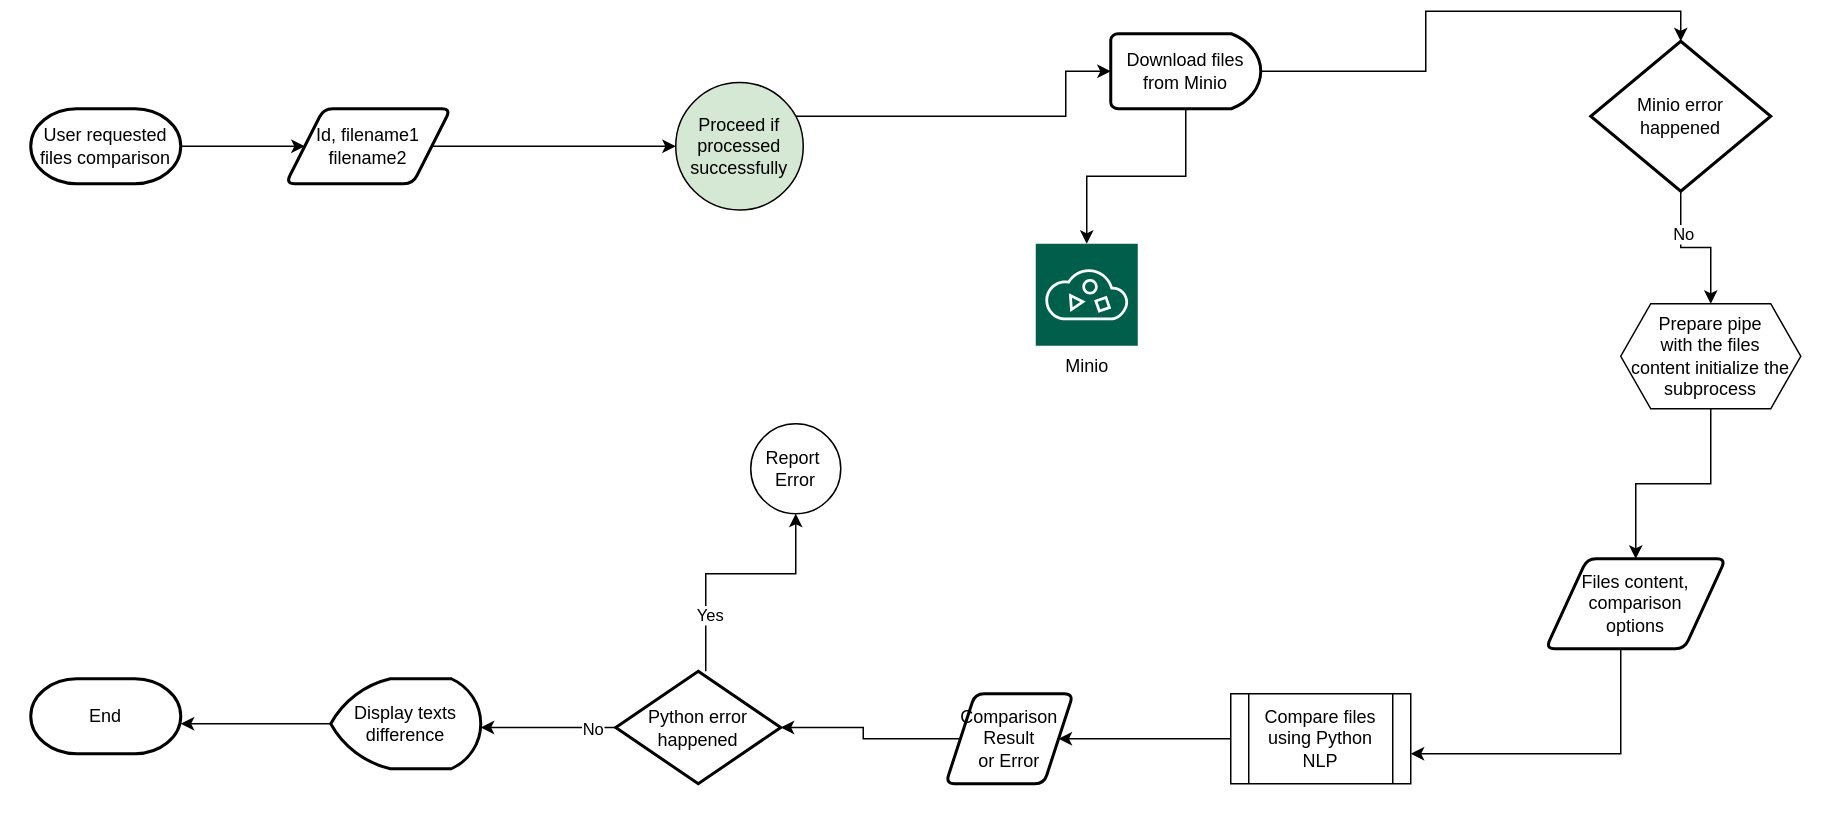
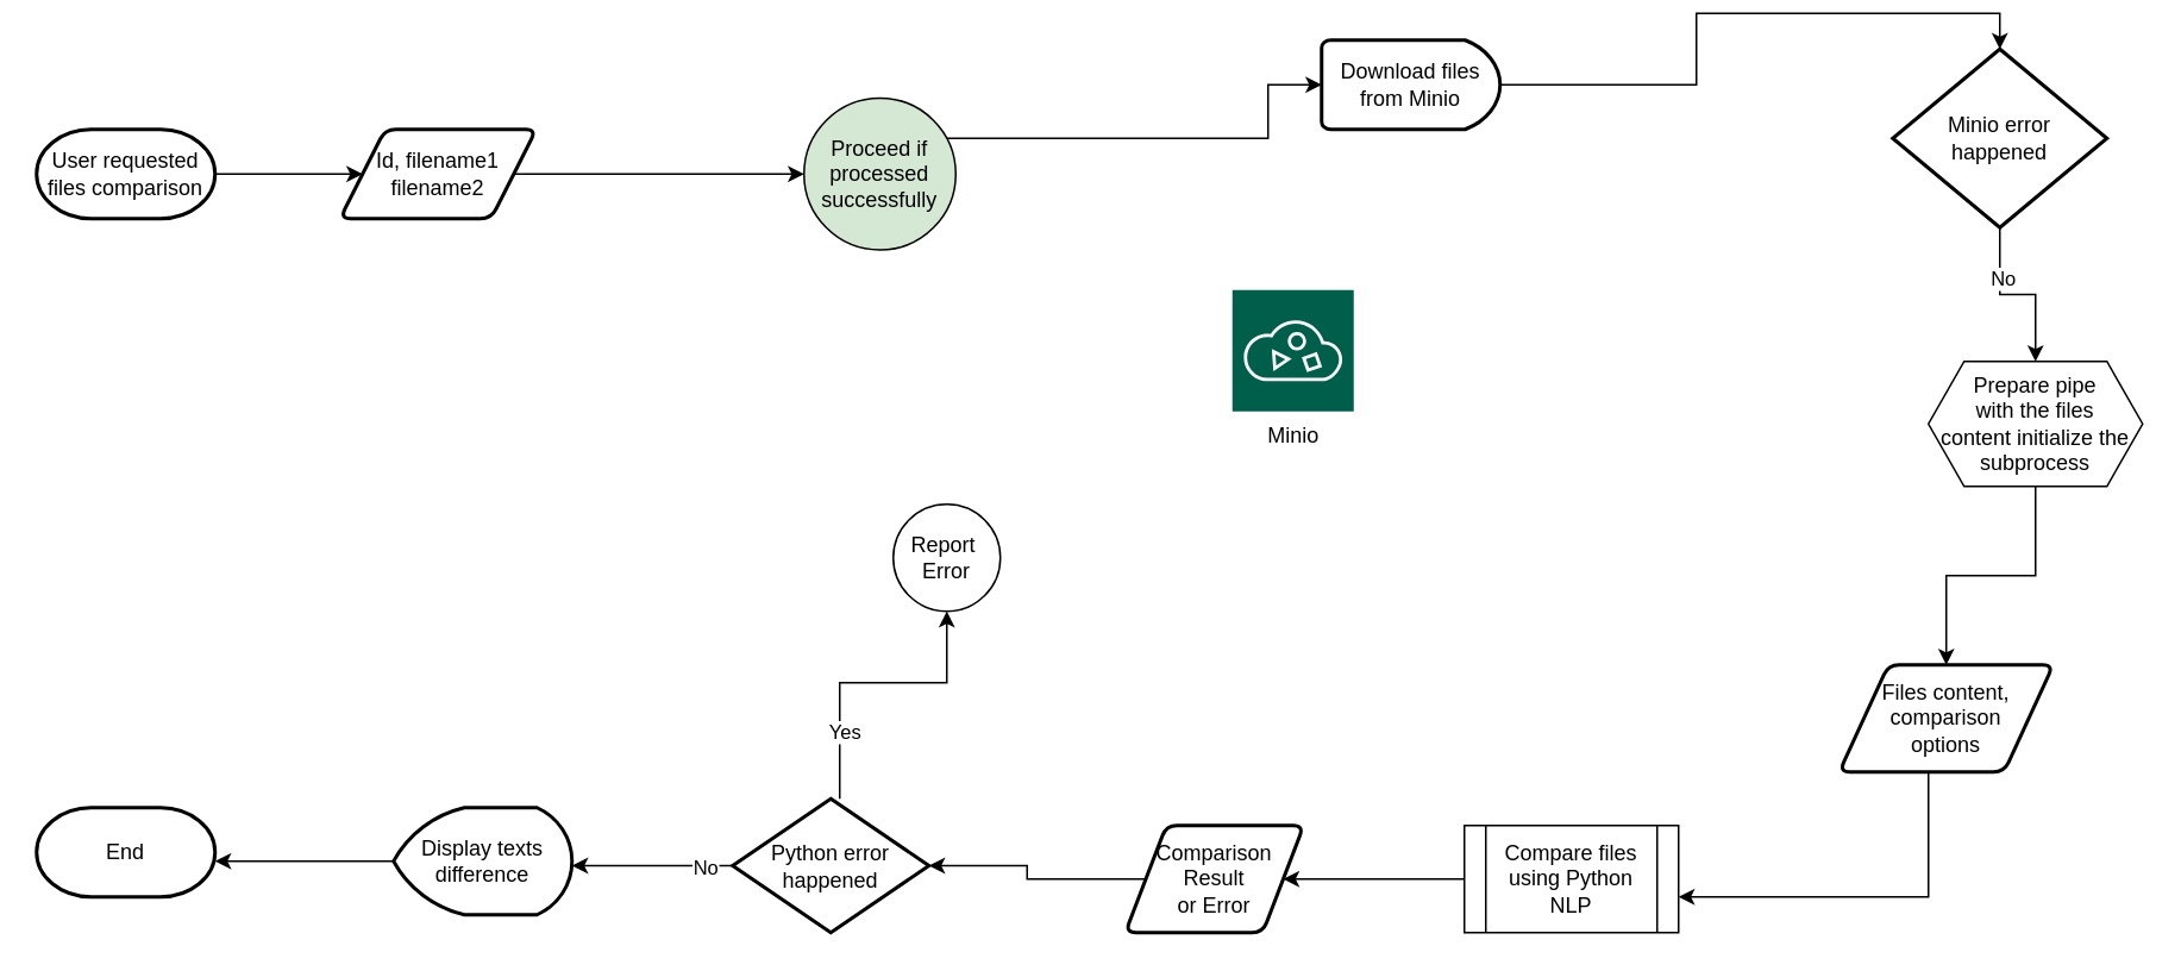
- <mxCell id="7" style="edgeStyle=orthogonalEdgeStyle;rounded=0;orthogonalLoop=1;jettySize=auto;html=1;" parent="1" source="9" target="29" edge="1"><mxGeometry relative="1" as="geometry" /></mxCell>
- <mxCell id="19" value="Comparison&lt;br&gt;Result&lt;br&gt;or Error" style="shape=parallelogram;html=1;strokeWidth=2;perimeter=parallelogramPerimeter;whiteSpace=wrap;rounded=1;arcSize=12;size=0.23;" parent="1" vertex="1"><mxGeometry x="630" y="460" width="85" height="60" as="geometry" /></mxCell>
+ <mxCell id="19" value="Comparison&lt;br&gt;Result&lt;br&gt;or Error" style="shape=parallelogram;html=1;strokeWidth=2;perimeter=parallelogramPerimeter;whiteSpace=wrap;rounded=1;arcSize=12;size=0.23;" parent="1" vertex="1"><mxGeometry x="630" y="460" width="100" height="60" as="geometry" /></mxCell>
